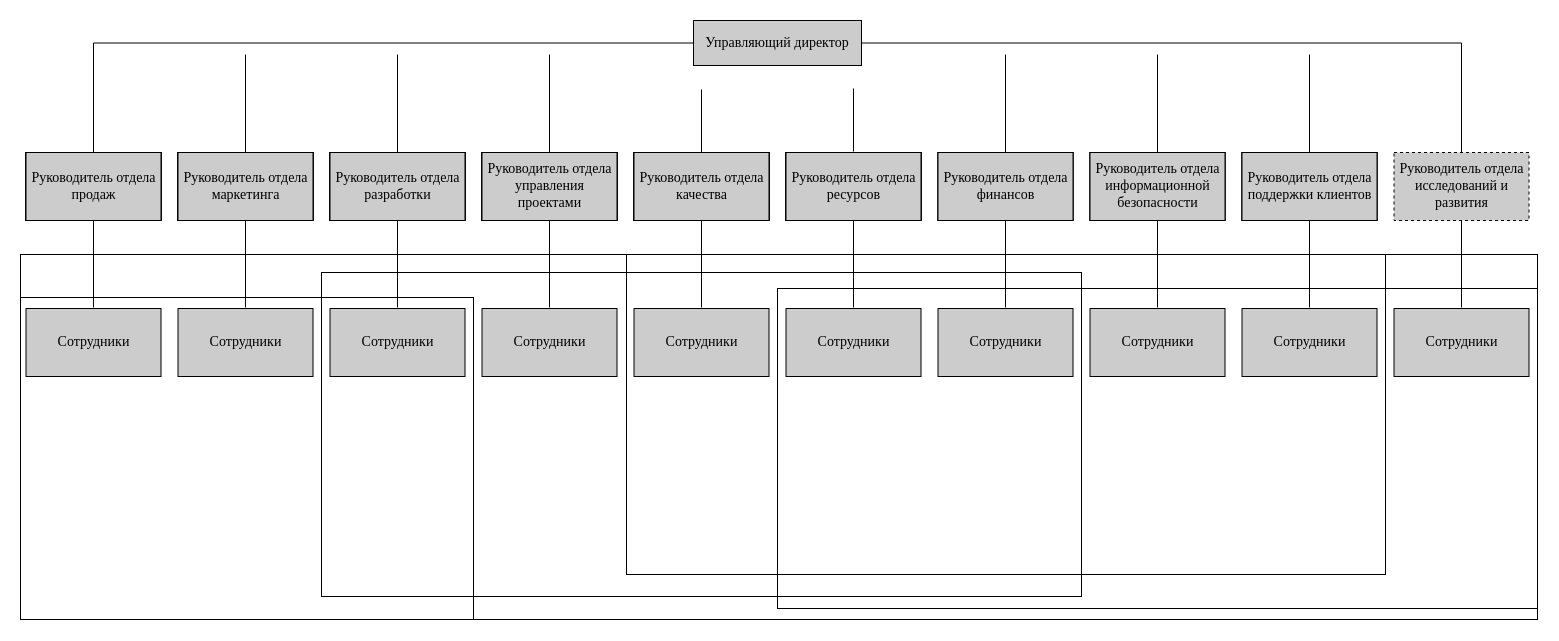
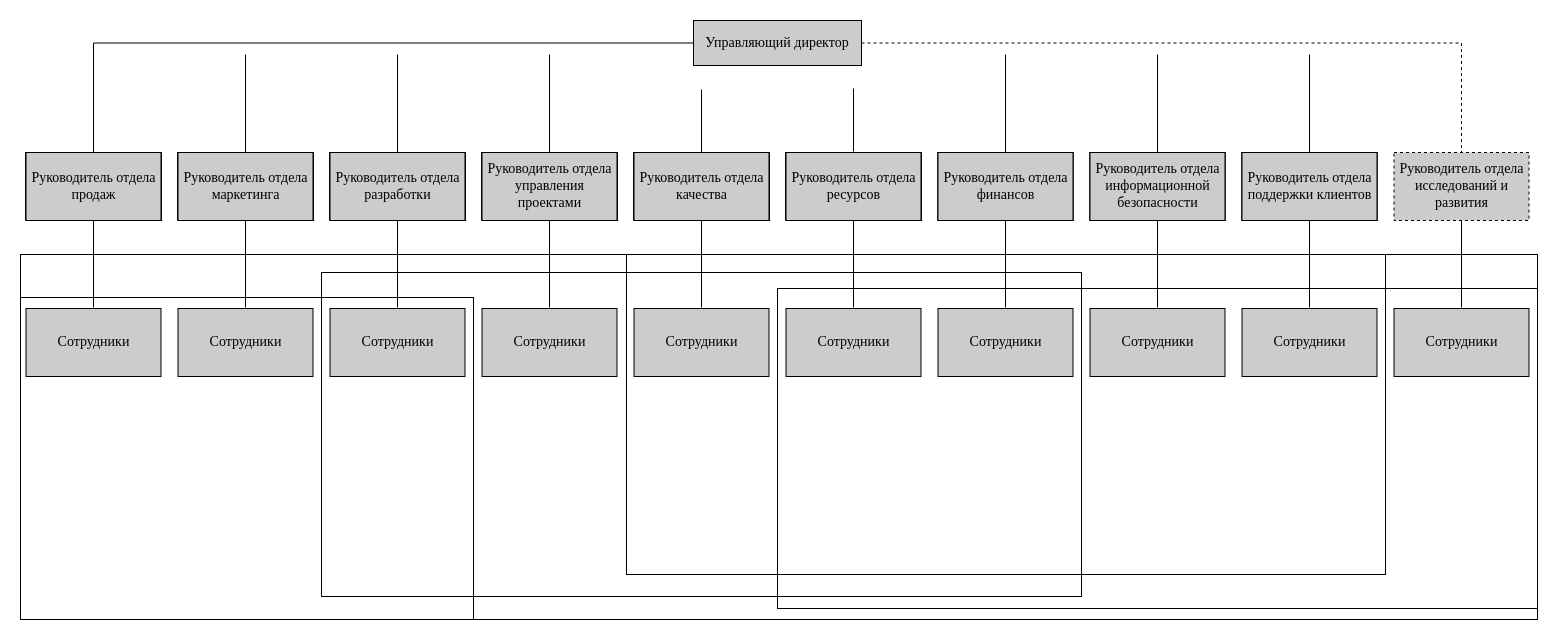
- <mxCell id="62" value="" style="edgeStyle=segmentEdgeStyle;endArrow=none;html=1;curved=0;rounded=0;endSize=8;startSize=8;strokeColor=#000000;fontFamily=Times New Roman;fontSize=14;fontColor=#000000;exitX=1;exitY=0.5;exitDx=0;exitDy=0;entryX=0.5;entryY=0;entryDx=0;entryDy=0;endFill=0;" edge="1" parent="1" source="2" target="13"><mxGeometry width="50" height="50" relative="1" as="geometry"><mxPoint x="2128.5" y="24" as="sourcePoint" /><mxPoint x="1528.5" y="122" as="targetPoint" /></mxGeometry></mxCell>
+ <mxCell id="62" value="" style="edgeStyle=segmentEdgeStyle;endArrow=none;html=1;curved=0;rounded=0;endSize=8;startSize=8;strokeColor=#000000;fontFamily=Times New Roman;fontSize=14;fontColor=#000000;exitX=1;exitY=0.5;exitDx=0;exitDy=0;entryX=0.5;entryY=0;entryDx=0;entryDy=0;endFill=0;dashed=1;" edge="1" parent="1" source="2" target="13"><mxGeometry width="50" height="50" relative="1" as="geometry"><mxPoint x="2128.5" y="24" as="sourcePoint" /><mxPoint x="1528.5" y="122" as="targetPoint" /></mxGeometry></mxCell>
